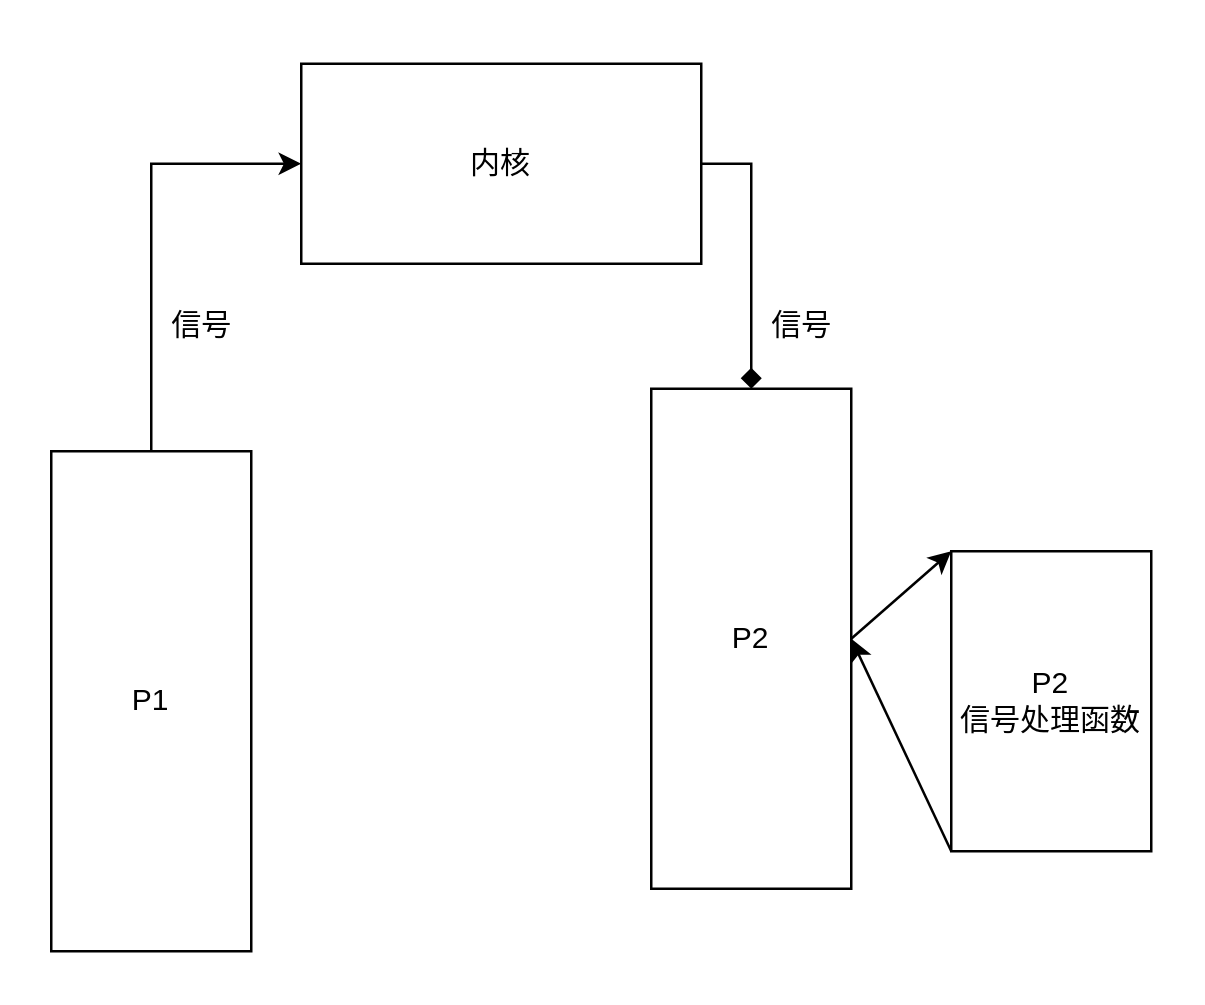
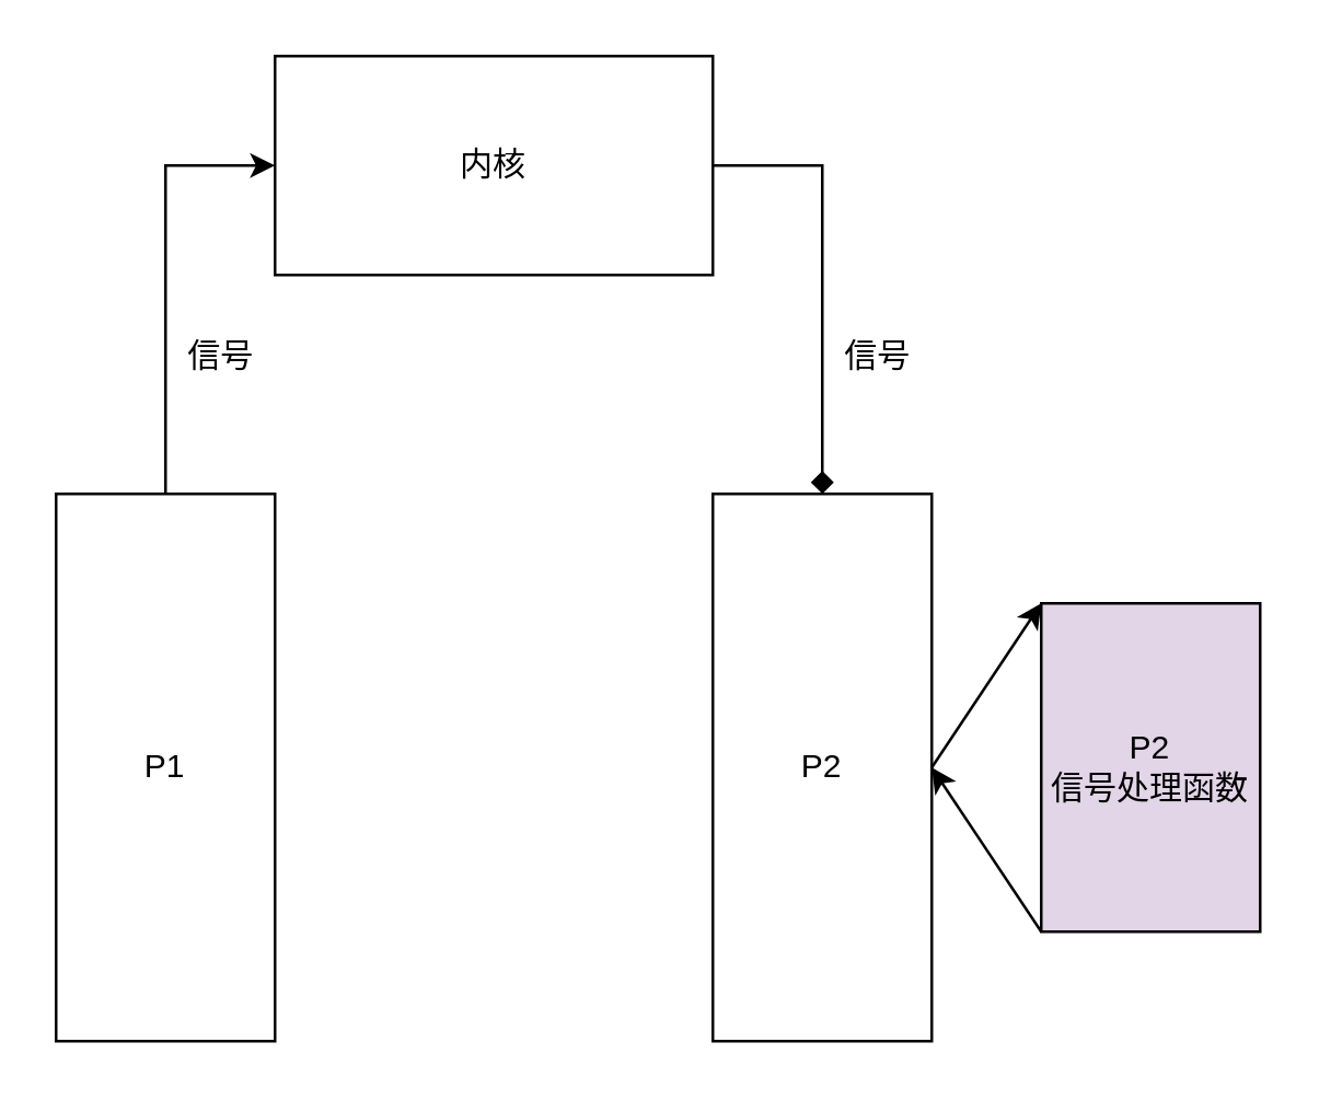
- <mxCell id="6" value="内核" style="rounded=0;whiteSpace=wrap;html=1;" vertex="1" parent="1"><mxGeometry x="120" y="25" width="160" height="80" as="geometry" /></mxCell>
+ <mxCell id="6" value="内核" style="rounded=0;whiteSpace=wrap;html=1;" vertex="1" parent="1"><mxGeometry x="100" y="20" width="160" height="80" as="geometry" /></mxCell>
- <mxCell id="2" value="P2" style="rounded=0;whiteSpace=wrap;html=1;" vertex="1" parent="1"><mxGeometry x="260" y="155" width="80" height="200" as="geometry" /></mxCell>
+ <mxCell id="2" value="P2" style="rounded=0;whiteSpace=wrap;html=1;" vertex="1" parent="1"><mxGeometry x="260" y="180" width="80" height="200" as="geometry" /></mxCell>
- <mxCell id="9" value="P2&lt;br&gt;信号处理函数" style="rounded=0;whiteSpace=wrap;html=1;" vertex="1" parent="1"><mxGeometry x="380" y="220" width="80" height="120" as="geometry" /></mxCell>
+ <mxCell id="9" value="P2&lt;br&gt;信号处理函数" style="rounded=0;whiteSpace=wrap;html=1;fillColor=#e1d5e7;" vertex="1" parent="1"><mxGeometry x="380" y="220" width="80" height="120" as="geometry" /></mxCell>
